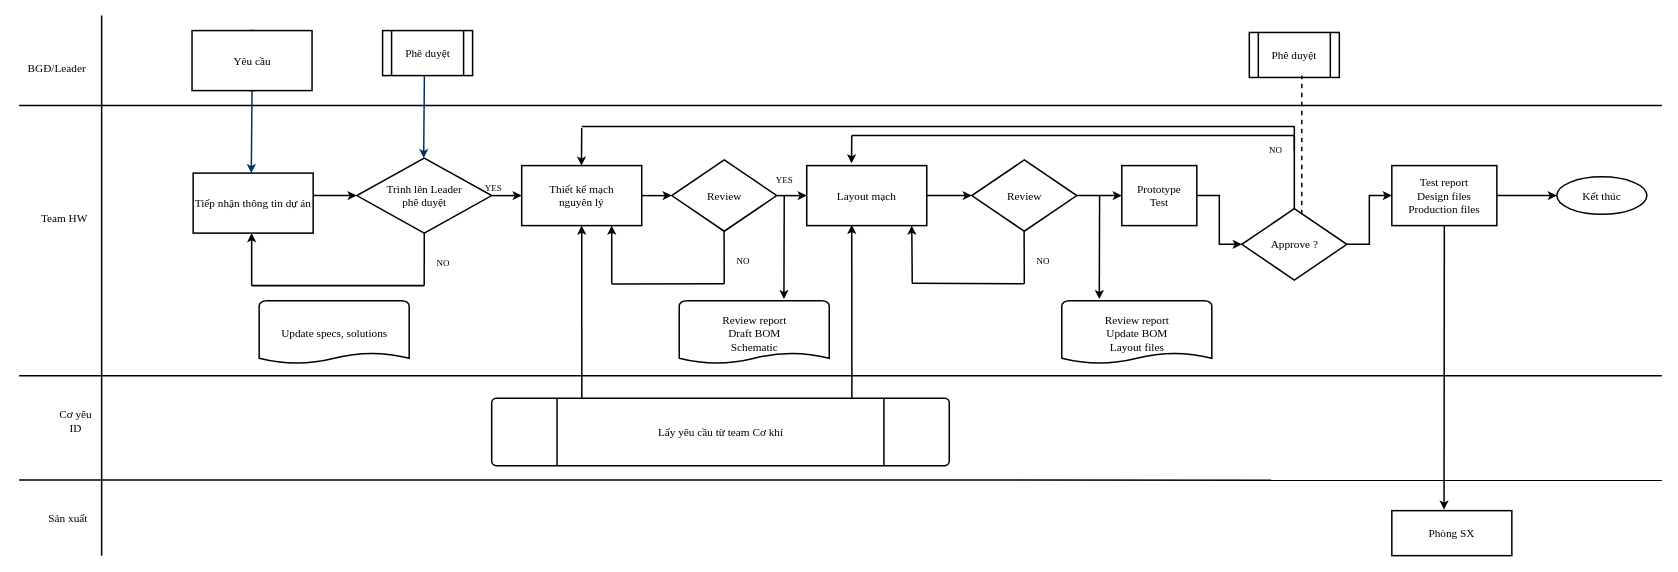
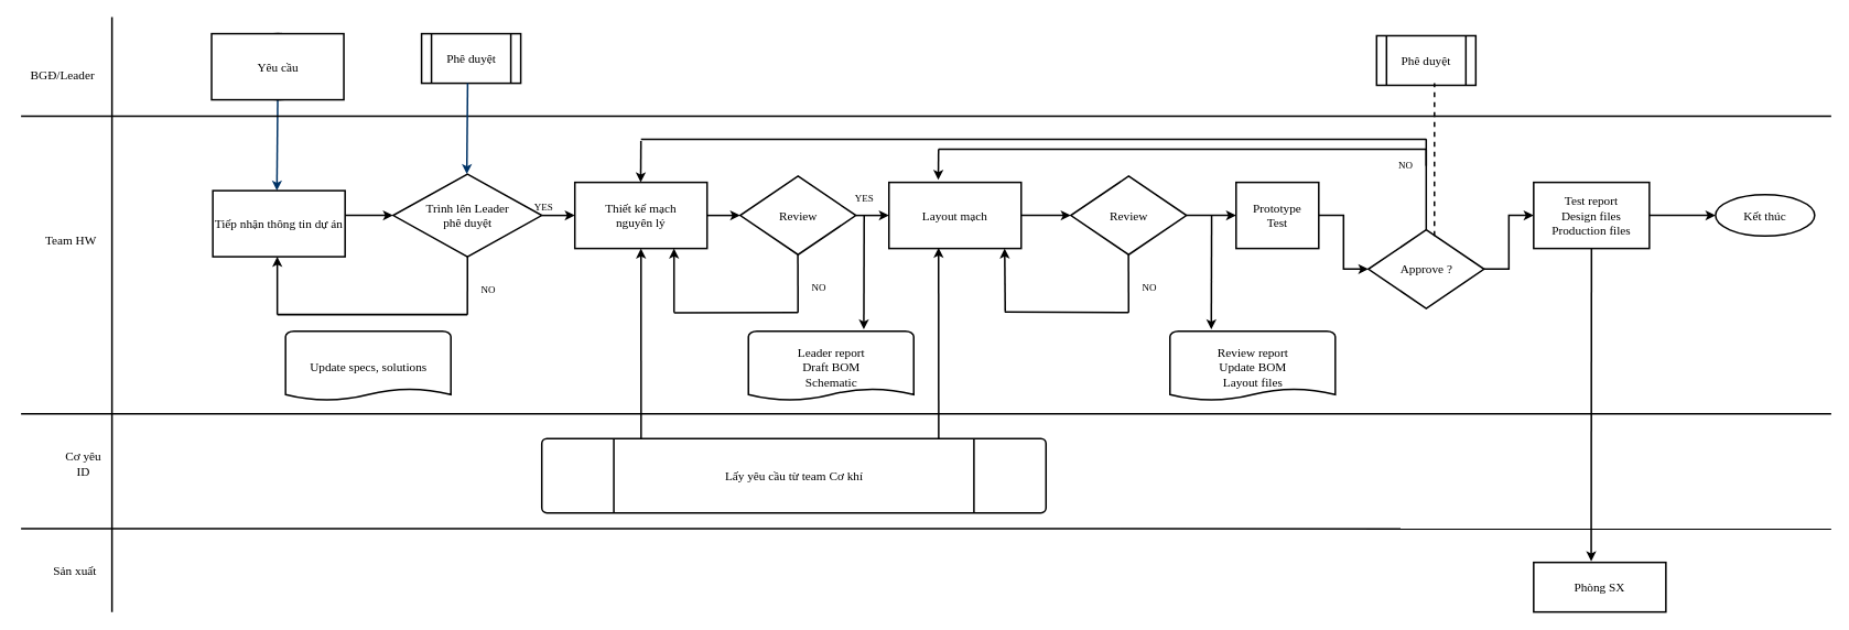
- <mxCell id="64" value="Review report&lt;br style=&quot;font-size: 15px;&quot;&gt;Draft BOM&lt;br style=&quot;font-size: 15px;&quot;&gt;Schematic" style="shape=mxgraph.flowchart.document;strokeWidth=2;gradientColor=none;gradientDirection=north;fontStyle=0;html=1;fontFamily=Verdana;fontSize=15;" parent="1" vertex="1"><mxGeometry x="905" y="400" width="200" height="85" as="geometry" /></mxCell>
+ <mxCell id="64" value="Leader report&lt;br style=&quot;font-size: 15px;&quot;&gt;Draft BOM&lt;br style=&quot;font-size: 15px;&quot;&gt;Schematic" style="shape=mxgraph.flowchart.document;strokeWidth=2;gradientColor=none;gradientDirection=north;fontStyle=0;html=1;fontFamily=Verdana;fontSize=15;" parent="1" vertex="1"><mxGeometry x="905" y="400" width="200" height="85" as="geometry" /></mxCell>
